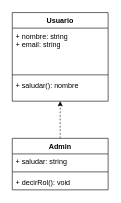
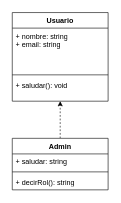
- <mxCell id="5" value="+ saludar(): nombre" style="text;strokeColor=none;fillColor=none;align=left;verticalAlign=top;spacingLeft=4;spacingRight=4;overflow=hidden;rotatable=0;points=[[0,0.5],[1,0.5]];portConstraint=eastwest;whiteSpace=wrap;html=1;labelBackgroundColor=none;" vertex="1" parent="2"><mxGeometry y="108" width="160" height="40" as="geometry" /></mxCell>
+ <mxCell id="5" value="+ saludar(): void" style="text;strokeColor=none;fillColor=none;align=left;verticalAlign=top;spacingLeft=4;spacingRight=4;overflow=hidden;rotatable=0;points=[[0,0.5],[1,0.5]];portConstraint=eastwest;whiteSpace=wrap;html=1;labelBackgroundColor=none;" vertex="1" parent="2"><mxGeometry y="108" width="160" height="40" as="geometry" /></mxCell>
- <mxCell id="10" value="+ decirRol(): void" style="text;strokeColor=none;fillColor=none;align=left;verticalAlign=top;spacingLeft=4;spacingRight=4;overflow=hidden;rotatable=0;points=[[0,0.5],[1,0.5]];portConstraint=eastwest;whiteSpace=wrap;html=1;" vertex="1" parent="7"><mxGeometry y="60" width="160" height="26" as="geometry" /></mxCell>
+ <mxCell id="10" value="+ decirRol(): string" style="text;strokeColor=none;fillColor=none;align=left;verticalAlign=top;spacingLeft=4;spacingRight=4;overflow=hidden;rotatable=0;points=[[0,0.5],[1,0.5]];portConstraint=eastwest;whiteSpace=wrap;html=1;" vertex="1" parent="7"><mxGeometry y="60" width="160" height="26" as="geometry" /></mxCell>
